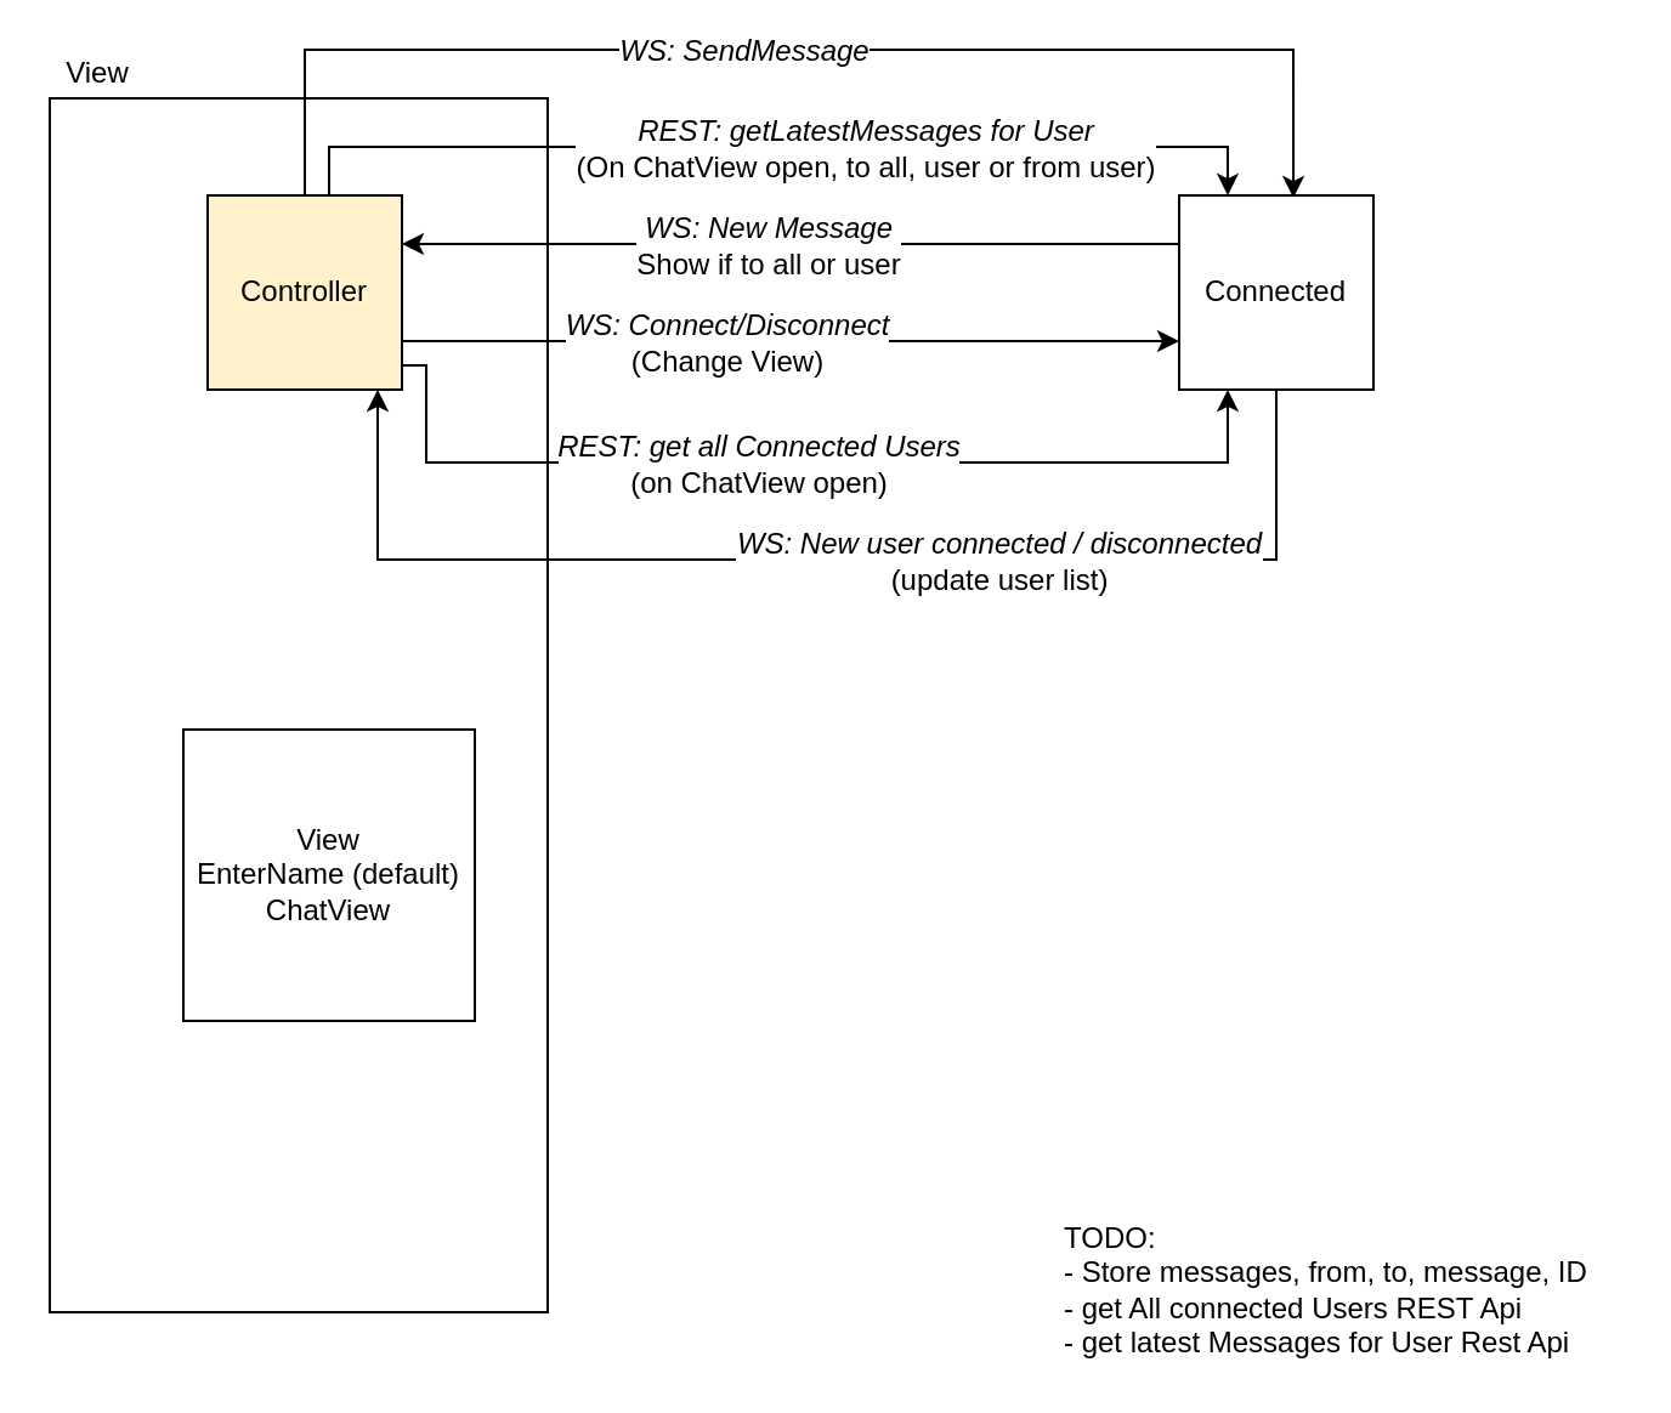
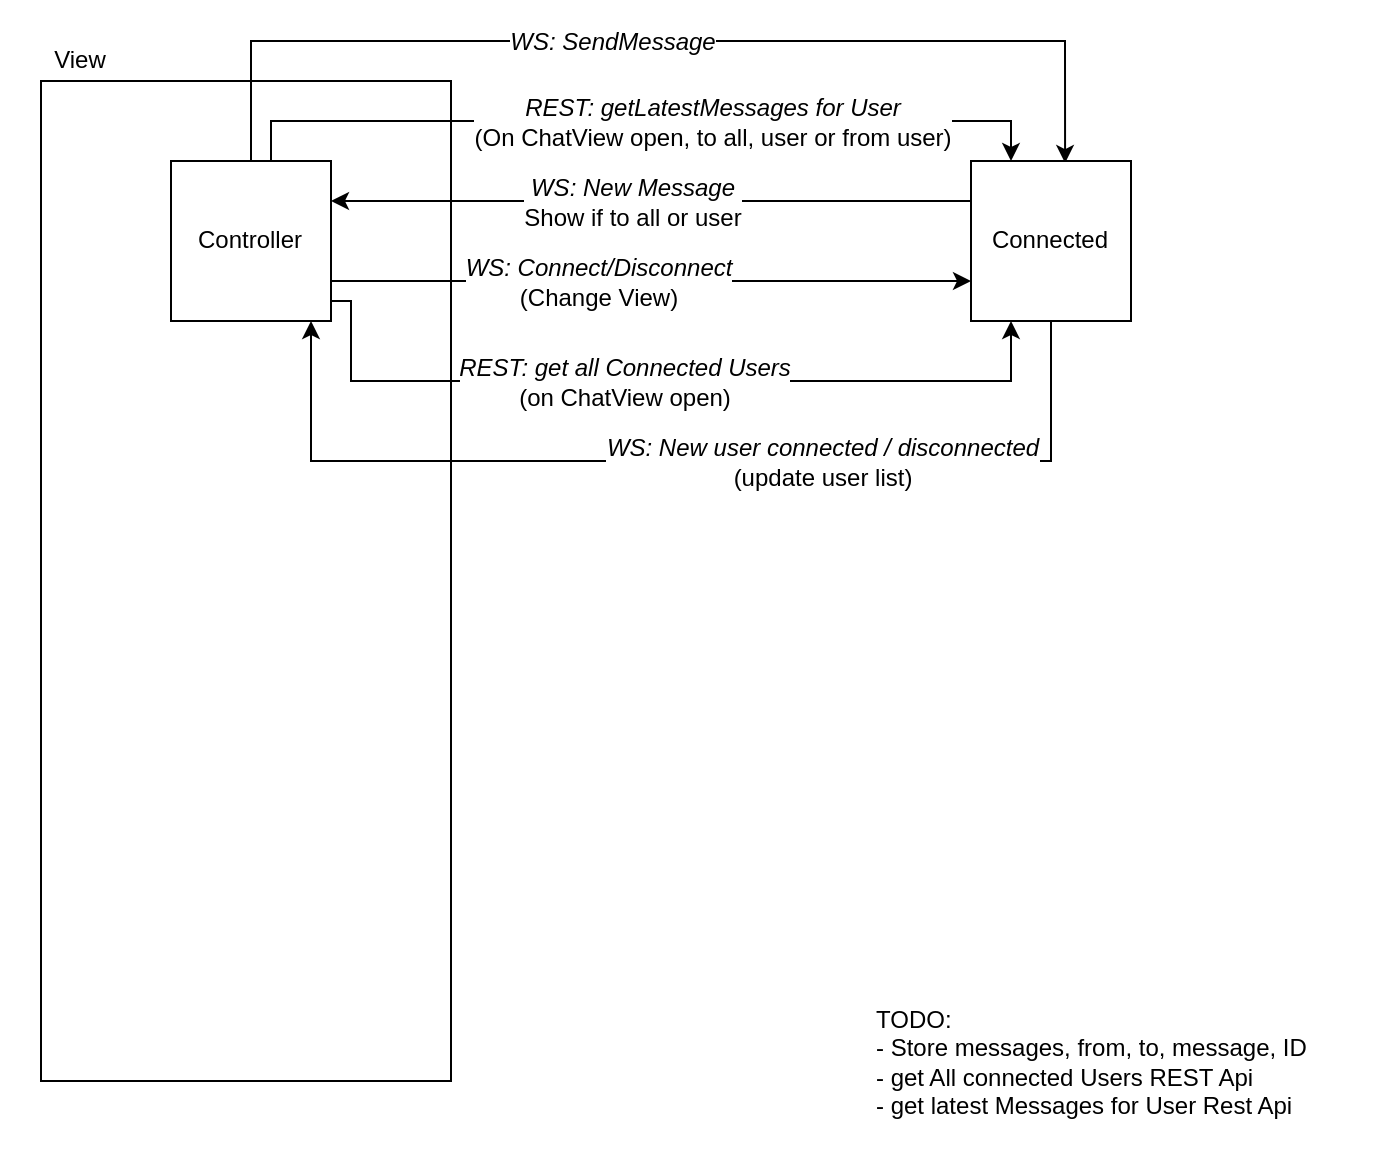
- <mxCell id="13" value="Controller" style="whiteSpace=wrap;html=1;aspect=fixed;fillColor=#fff2cc;" parent="1" vertex="1"><mxGeometry x="85" y="80" width="80" height="80" as="geometry" /></mxCell>
+ <mxCell id="13" value="Controller" style="whiteSpace=wrap;html=1;aspect=fixed;" parent="1" vertex="1"><mxGeometry x="85" y="80" width="80" height="80" as="geometry" /></mxCell>
- <mxCell id="19" value="View&lt;br&gt;EnterName (default)&lt;br&gt;ChatView" style="whiteSpace=wrap;html=1;aspect=fixed;" parent="1" vertex="1"><mxGeometry x="75" y="300" width="120" height="120" as="geometry" /></mxCell>
